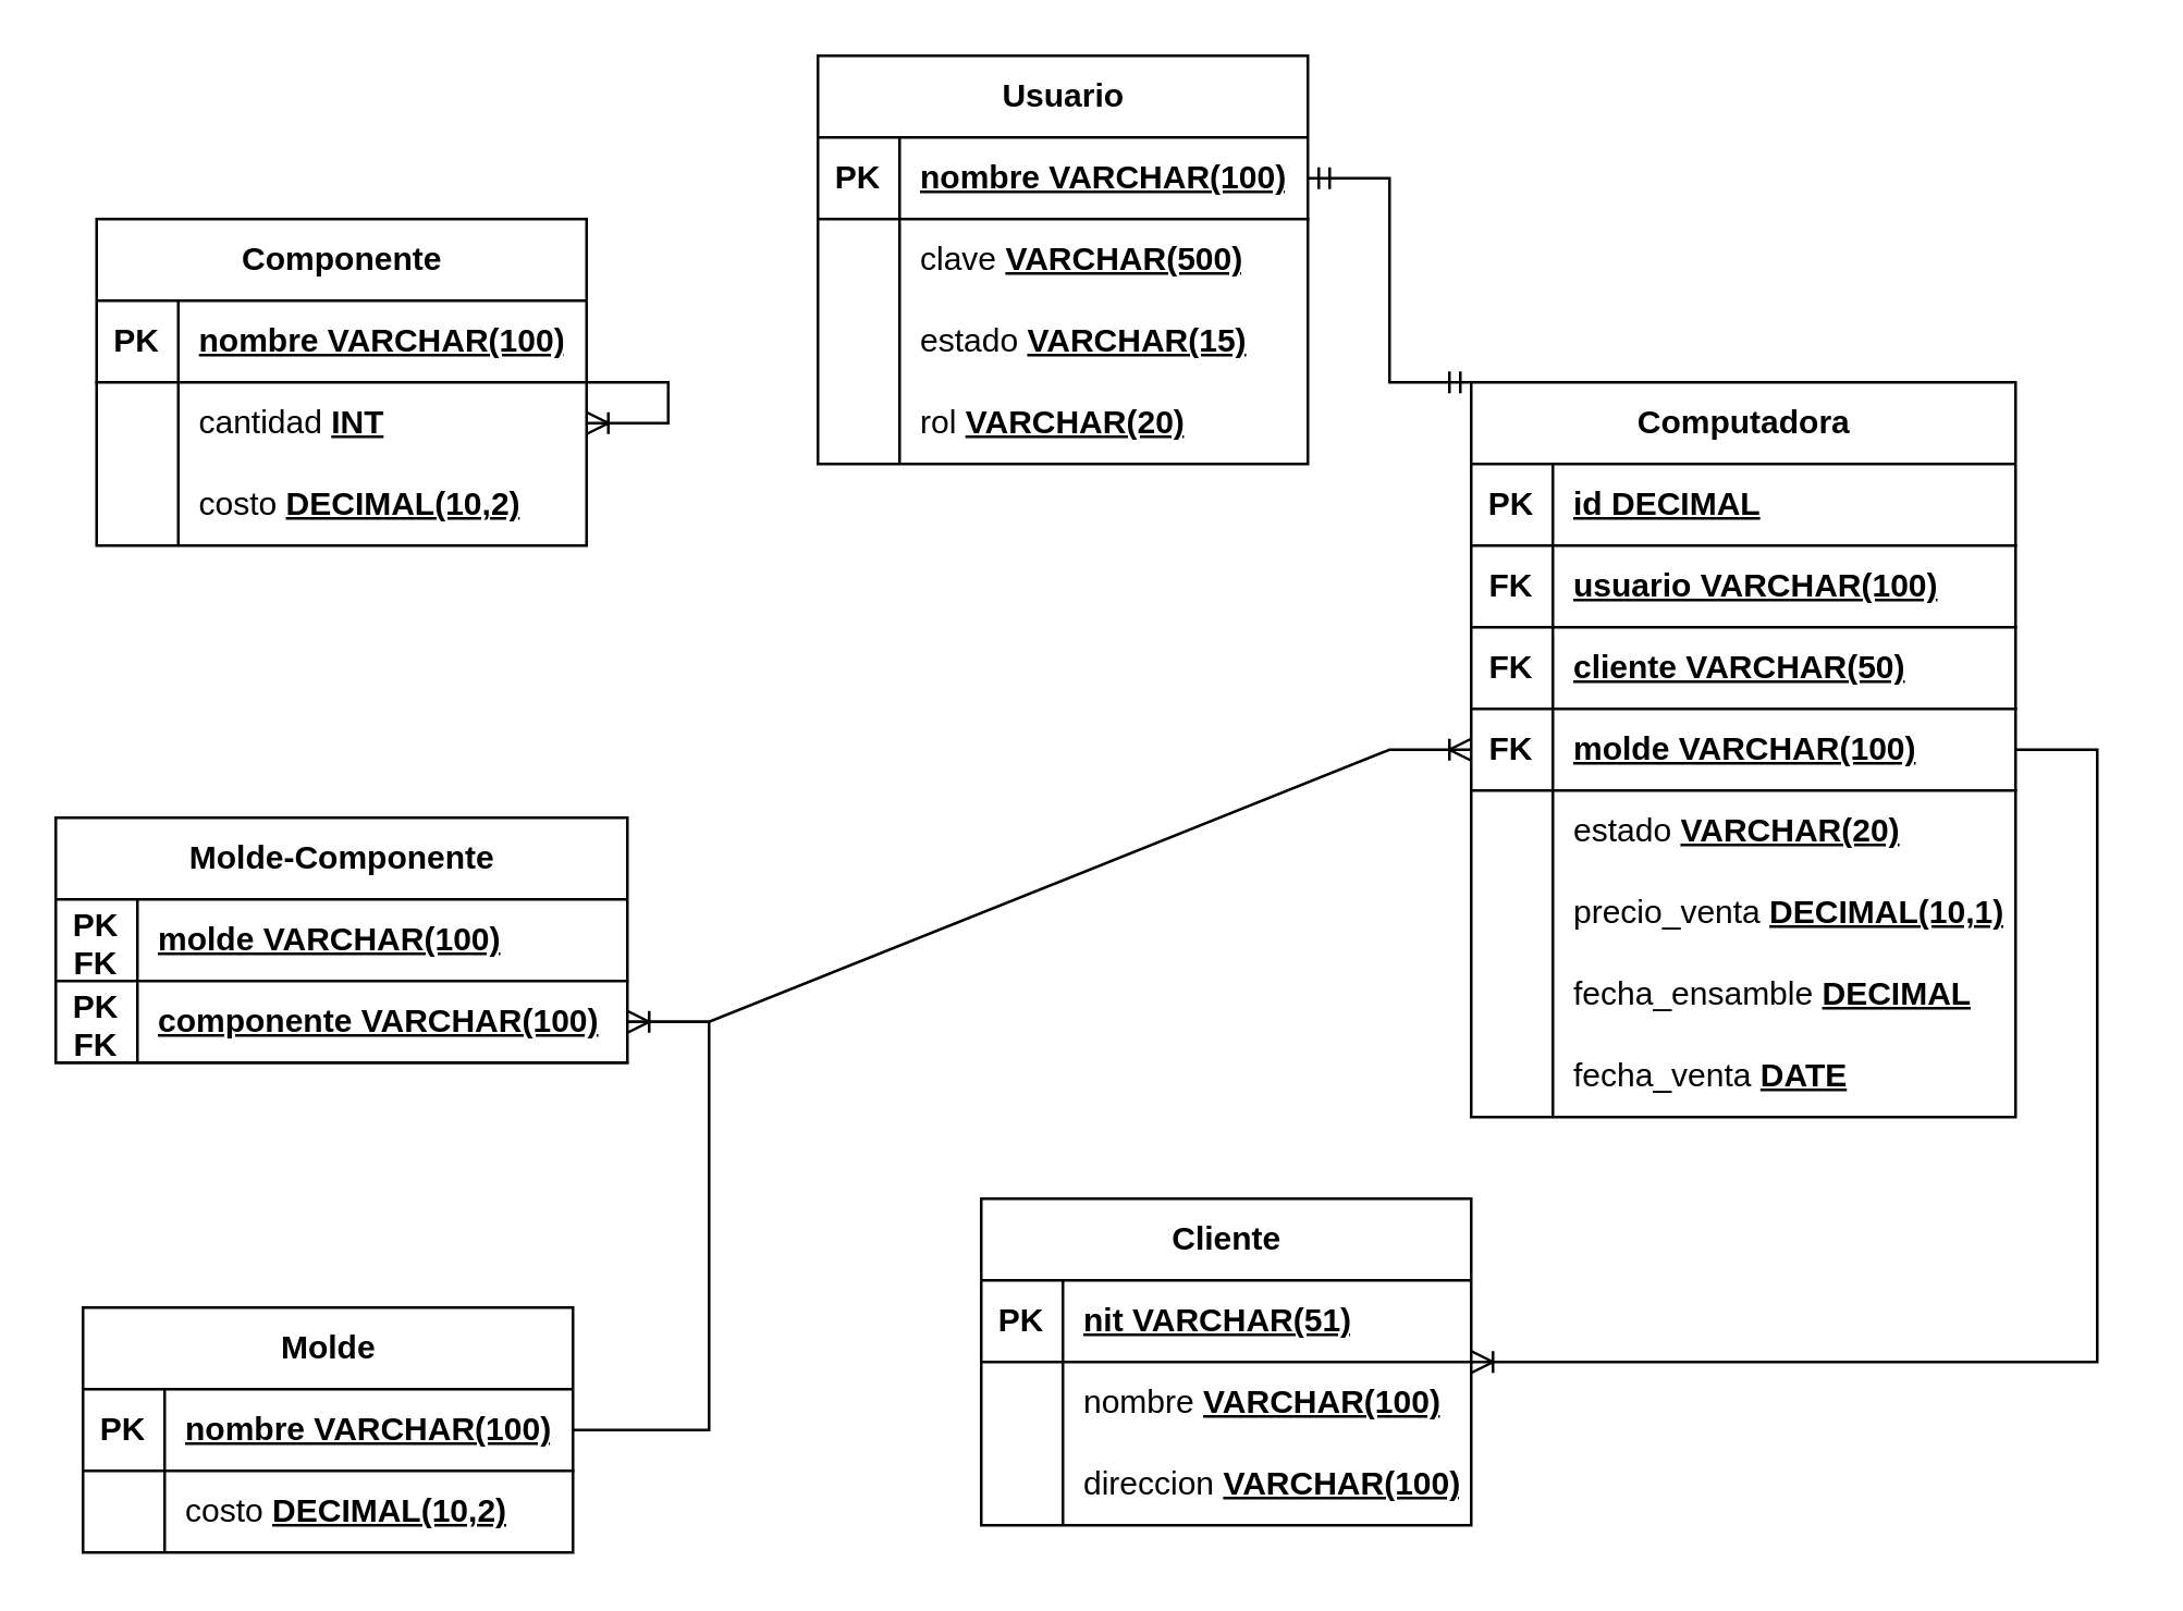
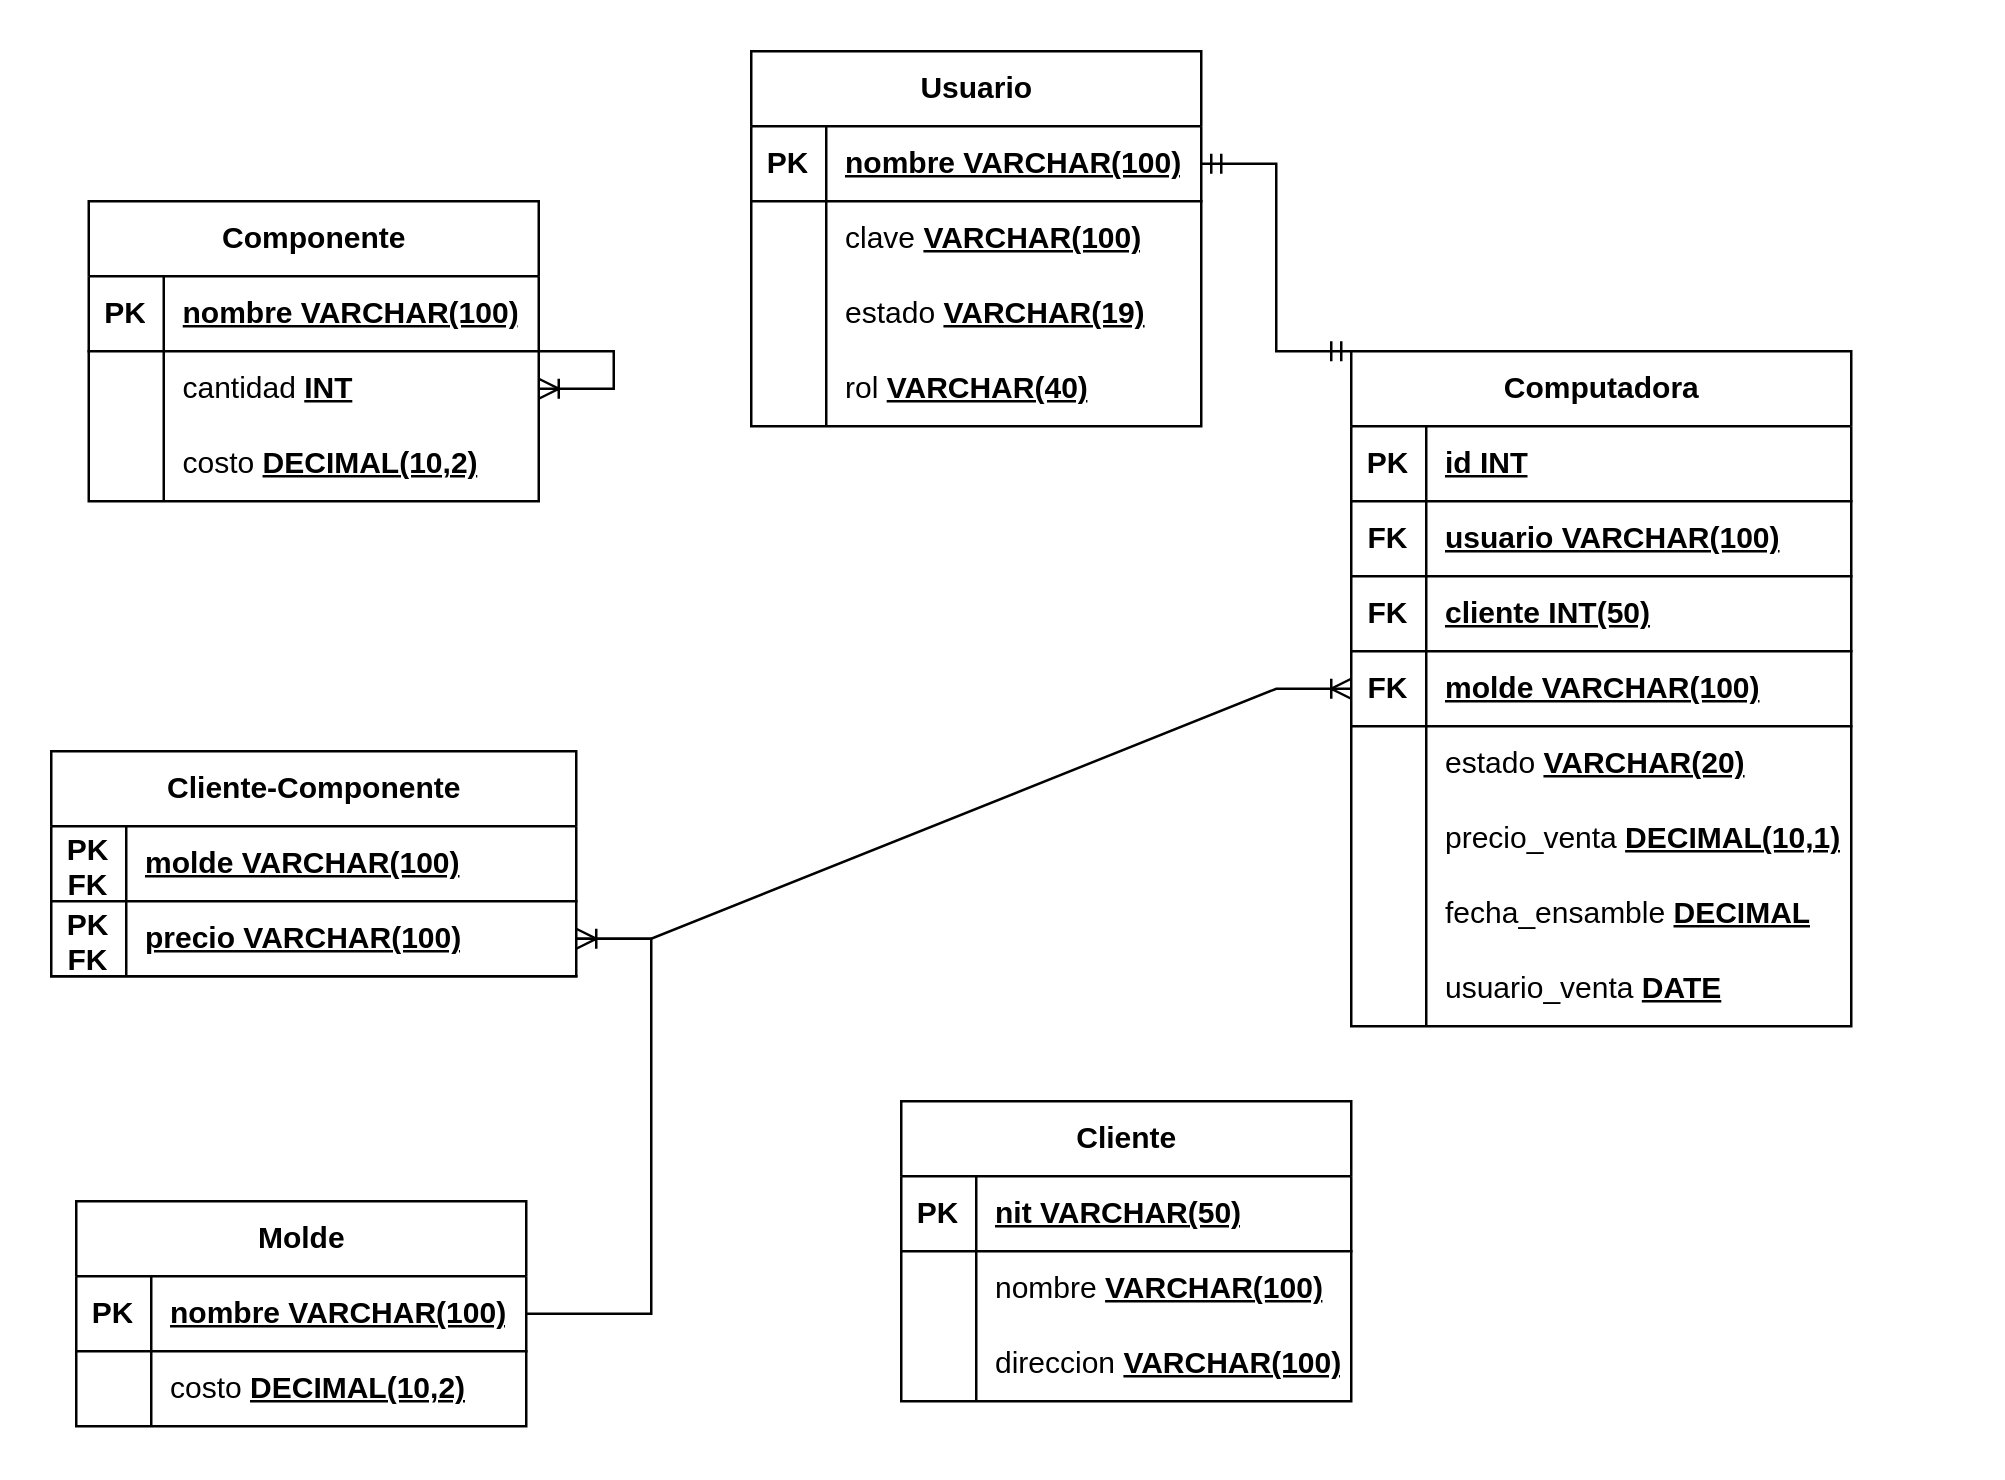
- <mxCell id="8" value="clave&amp;nbsp;&lt;span style=&quot;font-weight: 700; text-decoration-line: underline;&quot;&gt;VARCHAR(500)&lt;/span&gt;" style="shape=partialRectangle;connectable=0;fillColor=none;top=0;left=0;bottom=0;right=0;align=left;spacingLeft=6;overflow=hidden;whiteSpace=wrap;html=1;" parent="6" vertex="1"><mxGeometry x="30" width="150" height="30" as="geometry"><mxRectangle width="150" height="30" as="alternateBounds" /></mxGeometry></mxCell>
+ <mxCell id="8" value="clave&amp;nbsp;&lt;span style=&quot;font-weight: 700; text-decoration-line: underline;&quot;&gt;VARCHAR(100)&lt;/span&gt;" style="shape=partialRectangle;connectable=0;fillColor=none;top=0;left=0;bottom=0;right=0;align=left;spacingLeft=6;overflow=hidden;whiteSpace=wrap;html=1;" parent="6" vertex="1"><mxGeometry x="30" width="150" height="30" as="geometry"><mxRectangle width="150" height="30" as="alternateBounds" /></mxGeometry></mxCell>
- <mxCell id="11" value="estado&amp;nbsp;&lt;span style=&quot;font-weight: 700; text-decoration-line: underline;&quot;&gt;VARCHAR(15)&lt;/span&gt;" style="shape=partialRectangle;connectable=0;fillColor=none;top=0;left=0;bottom=0;right=0;align=left;spacingLeft=6;overflow=hidden;whiteSpace=wrap;html=1;" parent="9" vertex="1"><mxGeometry x="30" width="150" height="30" as="geometry"><mxRectangle width="150" height="30" as="alternateBounds" /></mxGeometry></mxCell>
+ <mxCell id="11" value="estado&amp;nbsp;&lt;span style=&quot;font-weight: 700; text-decoration-line: underline;&quot;&gt;VARCHAR(19)&lt;/span&gt;" style="shape=partialRectangle;connectable=0;fillColor=none;top=0;left=0;bottom=0;right=0;align=left;spacingLeft=6;overflow=hidden;whiteSpace=wrap;html=1;" parent="9" vertex="1"><mxGeometry x="30" width="150" height="30" as="geometry"><mxRectangle width="150" height="30" as="alternateBounds" /></mxGeometry></mxCell>
- <mxCell id="14" value="rol&amp;nbsp;&lt;span style=&quot;font-weight: 700; text-decoration-line: underline;&quot;&gt;VARCHAR(20)&lt;/span&gt;" style="shape=partialRectangle;connectable=0;fillColor=none;top=0;left=0;bottom=0;right=0;align=left;spacingLeft=6;overflow=hidden;whiteSpace=wrap;html=1;" parent="12" vertex="1"><mxGeometry x="30" width="150" height="30" as="geometry"><mxRectangle width="150" height="30" as="alternateBounds" /></mxGeometry></mxCell>
+ <mxCell id="14" value="rol&amp;nbsp;&lt;span style=&quot;font-weight: 700; text-decoration-line: underline;&quot;&gt;VARCHAR(40)&lt;/span&gt;" style="shape=partialRectangle;connectable=0;fillColor=none;top=0;left=0;bottom=0;right=0;align=left;spacingLeft=6;overflow=hidden;whiteSpace=wrap;html=1;" parent="12" vertex="1"><mxGeometry x="30" width="150" height="30" as="geometry"><mxRectangle width="150" height="30" as="alternateBounds" /></mxGeometry></mxCell>
- <mxCell id="52" value="id DECIMAL" style="shape=partialRectangle;connectable=0;fillColor=none;top=0;left=0;bottom=0;right=0;align=left;spacingLeft=6;fontStyle=5;overflow=hidden;whiteSpace=wrap;html=1;" parent="50" vertex="1"><mxGeometry x="30" width="170" height="30" as="geometry"><mxRectangle width="170" height="30" as="alternateBounds" /></mxGeometry></mxCell>
+ <mxCell id="52" value="id INT" style="shape=partialRectangle;connectable=0;fillColor=none;top=0;left=0;bottom=0;right=0;align=left;spacingLeft=6;fontStyle=5;overflow=hidden;whiteSpace=wrap;html=1;" parent="50" vertex="1"><mxGeometry x="30" width="170" height="30" as="geometry"><mxRectangle width="170" height="30" as="alternateBounds" /></mxGeometry></mxCell>
- <mxCell id="58" value="cliente VARCHAR(50)" style="shape=partialRectangle;connectable=0;fillColor=none;top=0;left=0;bottom=0;right=0;align=left;spacingLeft=6;fontStyle=5;overflow=hidden;whiteSpace=wrap;html=1;" parent="56" vertex="1"><mxGeometry x="30" width="170" height="30" as="geometry"><mxRectangle width="170" height="30" as="alternateBounds" /></mxGeometry></mxCell>
+ <mxCell id="58" value="cliente INT(50)" style="shape=partialRectangle;connectable=0;fillColor=none;top=0;left=0;bottom=0;right=0;align=left;spacingLeft=6;fontStyle=5;overflow=hidden;whiteSpace=wrap;html=1;" parent="56" vertex="1"><mxGeometry x="30" width="170" height="30" as="geometry"><mxRectangle width="170" height="30" as="alternateBounds" /></mxGeometry></mxCell>
- <mxCell id="25" value="Molde-Componente" style="shape=table;startSize=30;container=1;collapsible=1;childLayout=tableLayout;fixedRows=1;rowLines=0;fontStyle=1;align=center;resizeLast=1;html=1;" parent="1" vertex="1"><mxGeometry x="20" y="300" width="210" height="90" as="geometry" /></mxCell>
+ <mxCell id="25" value="Cliente-Componente" style="shape=table;startSize=30;container=1;collapsible=1;childLayout=tableLayout;fixedRows=1;rowLines=0;fontStyle=1;align=center;resizeLast=1;html=1;" parent="1" vertex="1"><mxGeometry x="20" y="300" width="210" height="90" as="geometry" /></mxCell>
- <mxCell id="31" value="componente VARCHAR(100)" style="shape=partialRectangle;connectable=0;fillColor=none;top=0;left=0;bottom=0;right=0;align=left;spacingLeft=6;fontStyle=5;overflow=hidden;whiteSpace=wrap;html=1;" parent="29" vertex="1"><mxGeometry x="30" width="180" height="30" as="geometry"><mxRectangle width="180" height="30" as="alternateBounds" /></mxGeometry></mxCell>
+ <mxCell id="31" value="precio VARCHAR(100)" style="shape=partialRectangle;connectable=0;fillColor=none;top=0;left=0;bottom=0;right=0;align=left;spacingLeft=6;fontStyle=5;overflow=hidden;whiteSpace=wrap;html=1;" parent="29" vertex="1"><mxGeometry x="30" width="180" height="30" as="geometry"><mxRectangle width="180" height="30" as="alternateBounds" /></mxGeometry></mxCell>
- <mxCell id="73" value="fecha_venta&amp;nbsp;&lt;span style=&quot;font-weight: 700; text-decoration-line: underline;&quot;&gt;DATE&lt;/span&gt;" style="shape=partialRectangle;connectable=0;fillColor=none;top=0;left=0;bottom=0;right=0;align=left;spacingLeft=6;overflow=hidden;whiteSpace=wrap;html=1;" parent="71" vertex="1"><mxGeometry x="30" width="170" height="30" as="geometry"><mxRectangle width="170" height="30" as="alternateBounds" /></mxGeometry></mxCell>
+ <mxCell id="73" value="usuario_venta&amp;nbsp;&lt;span style=&quot;font-weight: 700; text-decoration-line: underline;&quot;&gt;DATE&lt;/span&gt;" style="shape=partialRectangle;connectable=0;fillColor=none;top=0;left=0;bottom=0;right=0;align=left;spacingLeft=6;overflow=hidden;whiteSpace=wrap;html=1;" parent="71" vertex="1"><mxGeometry x="30" width="170" height="30" as="geometry"><mxRectangle width="170" height="30" as="alternateBounds" /></mxGeometry></mxCell>
- <mxCell id="42" value="nit VARCHAR(51)" style="shape=partialRectangle;connectable=0;fillColor=none;top=0;left=0;bottom=0;right=0;align=left;spacingLeft=6;fontStyle=5;overflow=hidden;whiteSpace=wrap;html=1;" parent="40" vertex="1"><mxGeometry x="30" width="150" height="30" as="geometry"><mxRectangle width="150" height="30" as="alternateBounds" /></mxGeometry></mxCell>
+ <mxCell id="42" value="nit VARCHAR(50)" style="shape=partialRectangle;connectable=0;fillColor=none;top=0;left=0;bottom=0;right=0;align=left;spacingLeft=6;fontStyle=5;overflow=hidden;whiteSpace=wrap;html=1;" parent="40" vertex="1"><mxGeometry x="30" width="150" height="30" as="geometry"><mxRectangle width="150" height="30" as="alternateBounds" /></mxGeometry></mxCell>
- <mxCell id="77" value="" style="edgeStyle=entityRelationEdgeStyle;fontSize=12;html=1;endArrow=ERoneToMany;rounded=0;" parent="1" source="49" target="39" edge="1"><mxGeometry width="100" height="100" relative="1" as="geometry"><mxPoint x="230" y="125" as="sourcePoint" /><mxPoint x="250" y="375" as="targetPoint" /><Array as="points"><mxPoint x="780" y="390" /></Array></mxGeometry></mxCell>
